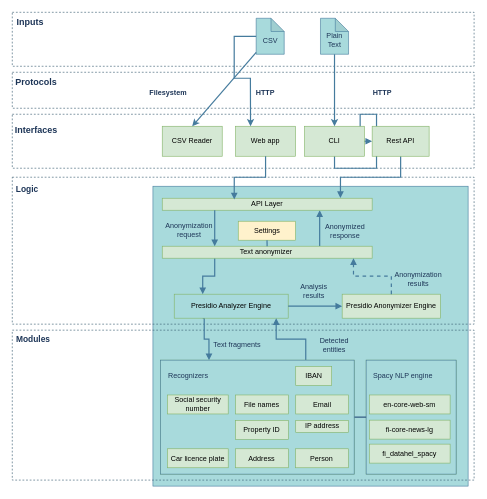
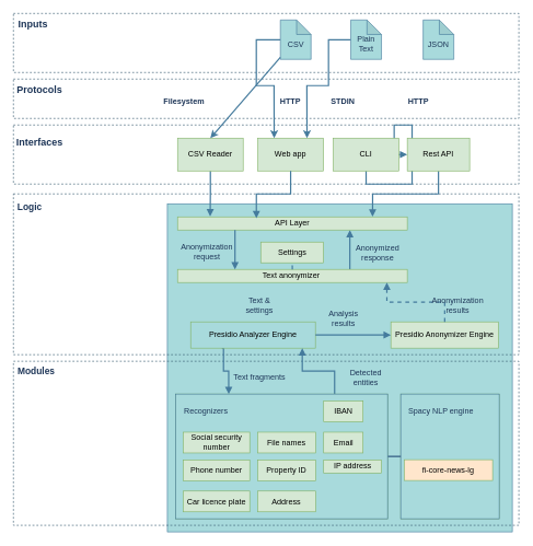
+ <mxCell id="38" value="&lt;br&gt;JSON" style="shape=note;whiteSpace=wrap;html=1;backgroundOutline=1;darkOpacity=0.05;size=22;fillColor=#A8DADC;strokeColor=#457B9D;fontColor=#1D3557;" parent="1" vertex="1"><mxGeometry x="644.12" y="30" width="46.75" height="60" as="geometry" /></mxCell>
+ <mxCell id="45" value="" style="endArrow=classic;html=1;rounded=0;labelBackgroundColor=#F1FAEE;strokeColor=#457B9D;fontColor=#1D3557;strokeWidth=2;entryX=0.75;entryY=0;entryDx=0;entryDy=0;" parent="1" source="37" target="42" edge="1"><mxGeometry width="50" height="50" relative="1" as="geometry"><mxPoint x="472" y="100" as="sourcePoint" /><mxPoint x="442" y="210" as="targetPoint" /><Array as="points"><mxPoint x="500" y="60" /><mxPoint x="500" y="130" /><mxPoint x="467" y="130" /></Array></mxGeometry></mxCell>
- <mxCell id="44" value="" style="endArrow=classic;html=1;rounded=0;labelBackgroundColor=#F1FAEE;strokeColor=#457B9D;fontColor=#1D3557;strokeWidth=2;" parent="1" source="37" target="14" edge="1"><mxGeometry width="50" height="50" relative="1" as="geometry"><mxPoint x="330" y="100" as="sourcePoint" /><mxPoint x="330" y="220" as="targetPoint" /></mxGeometry></mxCell>
+ <mxCell id="28" value="STDIN" style="text;html=1;strokeColor=none;fillColor=none;align=center;verticalAlign=middle;whiteSpace=wrap;rounded=0;fontColor=#1D3557;fontStyle=1" parent="1" vertex="1"><mxGeometry x="492.25" y="140" width="60" height="30" as="geometry" /></mxCell>
+ <mxCell id="11" style="edgeStyle=orthogonalEdgeStyle;rounded=0;orthogonalLoop=1;jettySize=auto;html=1;exitX=0.5;exitY=1;exitDx=0;exitDy=0;endArrow=block;endFill=1;entryX=0.142;entryY=-0.033;entryDx=0;entryDy=0;labelBackgroundColor=#F1FAEE;strokeColor=#457B9D;fontColor=#1D3557;strokeWidth=2;entryPerimeter=0;" parent="1" source="12" target="24" edge="1"><mxGeometry relative="1" as="geometry" /></mxCell>
- <mxCell id="40" value="Settings" style="rounded=0;whiteSpace=wrap;html=1;fillColor=#fff2cc;strokeColor=#82b366;" parent="1" vertex="1"><mxGeometry x="396.75" y="368.34" width="95.5" height="31.66" as="geometry" /></mxCell>
+ <mxCell id="40" value="Settings" style="rounded=0;whiteSpace=wrap;html=1;fillColor=#d5e8d4;strokeColor=#82b366;" parent="1" vertex="1"><mxGeometry x="396.75" y="368.34" width="95.5" height="31.66" as="geometry" /></mxCell>
- <mxCell id="41" value="" style="endArrow=none;html=1;rounded=1;sketch=0;fontColor=#1D3557;strokeColor=#457B9D;strokeWidth=2;fillColor=#A8DADC;curved=0;" parent="1" source="19" target="40" edge="1"><mxGeometry width="50" height="50" relative="1" as="geometry"><mxPoint x="460" y="420" as="sourcePoint" /><mxPoint x="480" y="460" as="targetPoint" /></mxGeometry></mxCell>
+ <mxCell id="41" value="" style="endArrow=none;html=1;rounded=1;sketch=0;fontColor=#1D3557;strokeColor=#457B9D;strokeWidth=2;fillColor=#A8DADC;curved=0;dashed=1;" parent="1" source="19" target="40" edge="1"><mxGeometry width="50" height="50" relative="1" as="geometry"><mxPoint x="460" y="420" as="sourcePoint" /><mxPoint x="480" y="460" as="targetPoint" /></mxGeometry></mxCell>
- <mxCell id="17" style="edgeStyle=orthogonalEdgeStyle;rounded=0;orthogonalLoop=1;jettySize=auto;html=1;endArrow=block;endFill=1;entryX=0.25;entryY=0;entryDx=0;entryDy=0;exitX=0.25;exitY=1;exitDx=0;exitDy=0;labelBackgroundColor=#F1FAEE;strokeColor=#457B9D;fontColor=#1D3557;strokeWidth=2;" parent="1" source="19" target="9" edge="1"><mxGeometry relative="1" as="geometry"><mxPoint x="170" y="410" as="sourcePoint" /></mxGeometry></mxCell>
+ <mxCell id="20" value="Text &amp;amp; settings" style="text;html=1;strokeColor=none;fillColor=none;align=center;verticalAlign=middle;whiteSpace=wrap;rounded=0;fontColor=#1D3557;" parent="1" vertex="1"><mxGeometry x="365" y="450" width="60" height="30" as="geometry" /></mxCell>
- <mxCell id="67" value="Presidio Anonymizer Engine" style="rounded=0;whiteSpace=wrap;html=1;fillColor=#d5e8d4;strokeColor=#82b366;" parent="1" vertex="1"><mxGeometry x="570" y="490" width="163.88" height="40" as="geometry" /></mxCell>
+ <mxCell id="67" value="Presidio Anonymizer Engine" style="rounded=0;whiteSpace=wrap;html=1;fillColor=#d5e8d4;strokeColor=#82b366;" parent="1" vertex="1"><mxGeometry x="595" y="490" width="163.88" height="40" as="geometry" /></mxCell>
- <mxCell id="64" value="Email" style="rounded=0;whiteSpace=wrap;html=1;fillColor=#d5e8d4;strokeColor=#82b366;" parent="1" vertex="1"><mxGeometry x="492.568" y="658.056" width="88.065" height="31.667" as="geometry" /></mxCell>
+ <mxCell id="64" value="Email" style="rounded=0;whiteSpace=wrap;html=1;fillColor=#d5e8d4;strokeColor=#82b366;" parent="1" vertex="1"><mxGeometry x="492.568" y="658.056" width="60" height="31.667" as="geometry" /></mxCell>
- <mxCell id="51" value="en-core-web-sm" style="rounded=0;whiteSpace=wrap;html=1;fillColor=#d5e8d4;strokeColor=#82b366;" parent="48" vertex="1"><mxGeometry x="5.25" y="58.05" width="134.75" height="31.66" as="geometry" /></mxCell>
+ <mxCell id="61" value="Phone number" style="rounded=0;whiteSpace=wrap;html=1;fillColor=#d5e8d4;strokeColor=#82b366;" parent="1" vertex="1"><mxGeometry x="278.55" y="700.28" width="101.45" height="31.67" as="geometry" /></mxCell>
- <mxCell id="53" value="fi-core-news-lg" style="rounded=0;whiteSpace=wrap;html=1;fillColor=#d5e8d4;strokeColor=#82b366;" vertex="1" parent="48"><mxGeometry x="5.25" y="100" width="134.75" height="31.66" as="geometry" /></mxCell>
+ <mxCell id="53" value="fi-core-news-lg" style="rounded=0;whiteSpace=wrap;html=1;fillColor=#ffe6cc;strokeColor=#82b366;" vertex="1" parent="48"><mxGeometry x="5.25" y="100" width="134.75" height="31.66" as="geometry" /></mxCell>
- <mxCell id="52" value="fi_datahel_spacy" style="rounded=0;whiteSpace=wrap;html=1;fillColor=#d5e8d4;strokeColor=#82b366;" parent="48" vertex="1"><mxGeometry x="5.25" y="140" width="134.75" height="31.66" as="geometry" /></mxCell>
- <mxCell id="63" value="Person" style="rounded=0;whiteSpace=wrap;html=1;fillColor=#d5e8d4;strokeColor=#82B366;" parent="1" vertex="1"><mxGeometry x="492.248" y="747.776" width="88.065" height="31.667" as="geometry" /></mxCell>
